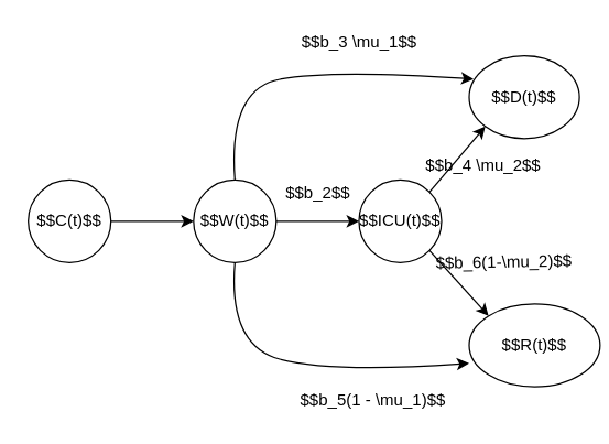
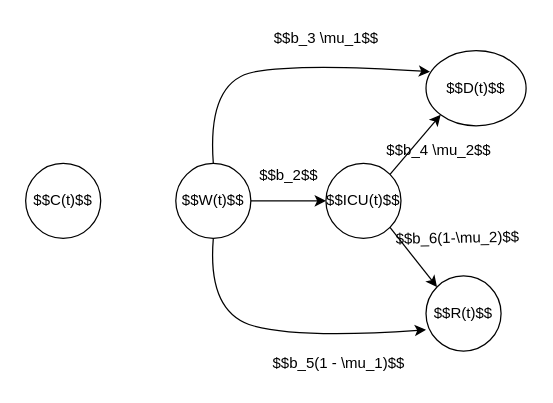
- <mxCell id="2" style="edgeStyle=orthogonalEdgeStyle;rounded=0;orthogonalLoop=1;jettySize=auto;html=1;exitX=1;exitY=0.5;exitDx=0;exitDy=0;entryX=0;entryY=0.5;entryDx=0;entryDy=0;" edge="1" parent="1" source="3" target="6"><mxGeometry relative="1" as="geometry" /></mxCell>
- <mxCell id="7" value="&lt;div&gt;$$R(t)$$&lt;/div&gt;" style="ellipse;whiteSpace=wrap;html=1;aspect=fixed;" vertex="1" parent="1"><mxGeometry x="340" y="220" width="95" height="60" as="geometry" /></mxCell>
+ <mxCell id="7" value="&lt;div&gt;$$R(t)$$&lt;/div&gt;" style="ellipse;whiteSpace=wrap;html=1;aspect=fixed;" vertex="1" parent="1"><mxGeometry x="340" y="220" width="60" height="60" as="geometry" /></mxCell>
